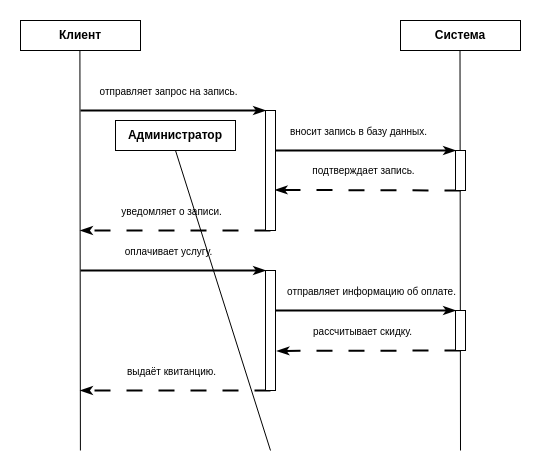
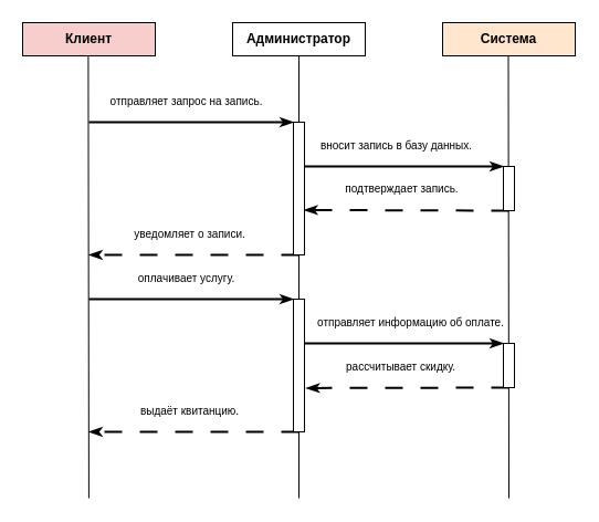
- <mxCell id="2" value="&lt;p data-pm-slice=&quot;1 1 [&amp;quot;ordered_list&amp;quot;,{&amp;quot;spread&amp;quot;:false,&amp;quot;startingNumber&amp;quot;:1,&amp;quot;start&amp;quot;:686,&amp;quot;end&amp;quot;:1026},&amp;quot;regular_list_item&amp;quot;,{&amp;quot;start&amp;quot;:686,&amp;quot;end&amp;quot;:805}]&quot;&gt;&lt;strong&gt;Клиент&lt;/strong&gt;&lt;/p&gt;" style="rounded=0;whiteSpace=wrap;html=1;" parent="1" vertex="1"><mxGeometry x="20" y="20" width="120" height="30" as="geometry" /></mxCell>
+ <mxCell id="2" value="&lt;p data-pm-slice=&quot;1 1 [&amp;quot;ordered_list&amp;quot;,{&amp;quot;spread&amp;quot;:false,&amp;quot;startingNumber&amp;quot;:1,&amp;quot;start&amp;quot;:686,&amp;quot;end&amp;quot;:1026},&amp;quot;regular_list_item&amp;quot;,{&amp;quot;start&amp;quot;:686,&amp;quot;end&amp;quot;:805}]&quot;&gt;&lt;strong&gt;Клиент&lt;/strong&gt;&lt;/p&gt;" style="rounded=0;whiteSpace=wrap;html=1;fillColor=#f8cecc;" parent="1" vertex="1"><mxGeometry x="20" y="20" width="120" height="30" as="geometry" /></mxCell>
- <mxCell id="4" value="&lt;p data-pm-slice=&quot;1 1 [&amp;quot;ordered_list&amp;quot;,{&amp;quot;spread&amp;quot;:false,&amp;quot;startingNumber&amp;quot;:1,&amp;quot;start&amp;quot;:686,&amp;quot;end&amp;quot;:1026},&amp;quot;regular_list_item&amp;quot;,{&amp;quot;start&amp;quot;:686,&amp;quot;end&amp;quot;:805}]&quot;&gt;&lt;strong&gt;Система&lt;/strong&gt;&lt;/p&gt;" style="rounded=0;whiteSpace=wrap;html=1;" parent="1" vertex="1"><mxGeometry x="400" y="20" width="120" height="30" as="geometry" /></mxCell>
+ <mxCell id="4" value="&lt;p data-pm-slice=&quot;1 1 [&amp;quot;ordered_list&amp;quot;,{&amp;quot;spread&amp;quot;:false,&amp;quot;startingNumber&amp;quot;:1,&amp;quot;start&amp;quot;:686,&amp;quot;end&amp;quot;:1026},&amp;quot;regular_list_item&amp;quot;,{&amp;quot;start&amp;quot;:686,&amp;quot;end&amp;quot;:805}]&quot;&gt;&lt;strong&gt;Система&lt;/strong&gt;&lt;/p&gt;" style="rounded=0;whiteSpace=wrap;html=1;fillColor=#ffe6cc;" parent="1" vertex="1"><mxGeometry x="400" y="20" width="120" height="30" as="geometry" /></mxCell>
- <mxCell id="3" value="&lt;p data-pm-slice=&quot;1 1 [&amp;quot;ordered_list&amp;quot;,{&amp;quot;spread&amp;quot;:false,&amp;quot;startingNumber&amp;quot;:1,&amp;quot;start&amp;quot;:686,&amp;quot;end&amp;quot;:1026},&amp;quot;regular_list_item&amp;quot;,{&amp;quot;start&amp;quot;:686,&amp;quot;end&amp;quot;:805}]&quot;&gt;&lt;strong&gt;Администратор&lt;/strong&gt;&lt;/p&gt;" style="rounded=0;whiteSpace=wrap;html=1;" parent="1" vertex="1"><mxGeometry x="115" y="120" width="120" height="30" as="geometry" /></mxCell>
+ <mxCell id="3" value="&lt;p data-pm-slice=&quot;1 1 [&amp;quot;ordered_list&amp;quot;,{&amp;quot;spread&amp;quot;:false,&amp;quot;startingNumber&amp;quot;:1,&amp;quot;start&amp;quot;:686,&amp;quot;end&amp;quot;:1026},&amp;quot;regular_list_item&amp;quot;,{&amp;quot;start&amp;quot;:686,&amp;quot;end&amp;quot;:805}]&quot;&gt;&lt;strong&gt;Администратор&lt;/strong&gt;&lt;/p&gt;" style="rounded=0;whiteSpace=wrap;html=1;" parent="1" vertex="1"><mxGeometry x="210" y="20" width="120" height="30" as="geometry" /></mxCell>
